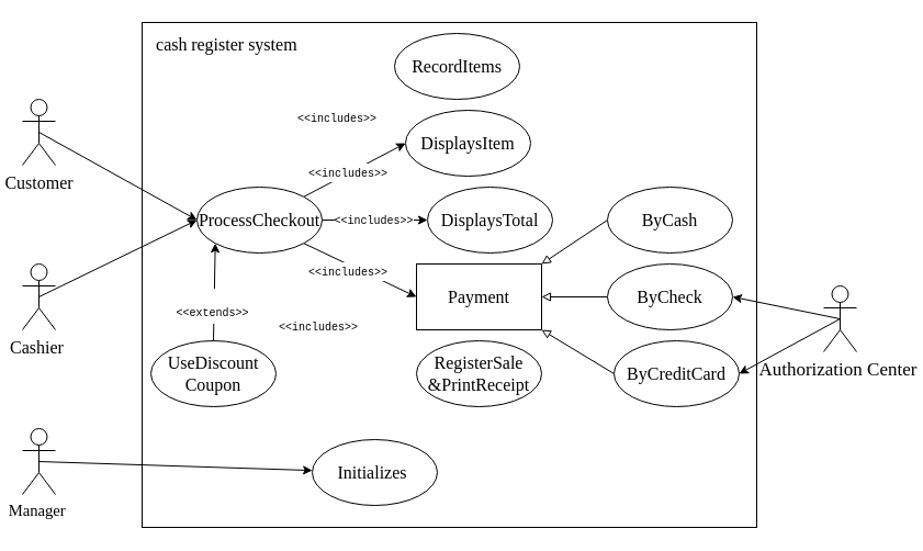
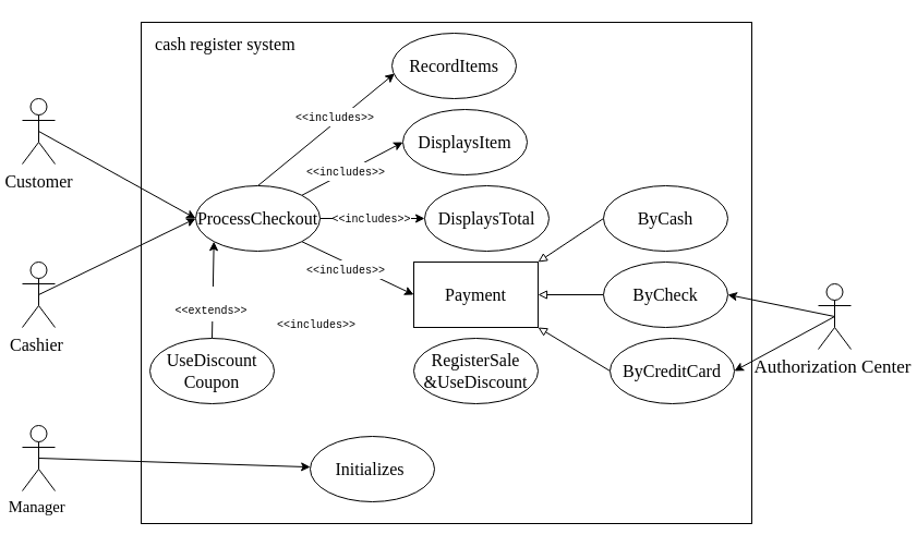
+ <mxCell id="12" style="edgeStyle=none;rounded=0;orthogonalLoop=1;jettySize=auto;html=1;exitX=0.5;exitY=0;exitDx=0;exitDy=0;fontFamily=Times New Roman;entryX=0.021;entryY=0.617;entryDx=0;entryDy=0;entryPerimeter=0;" parent="1" source="14" target="20" edge="1"><mxGeometry relative="1" as="geometry" /></mxCell>
- <mxCell id="19" value="&lt;font face=&quot;times new roman, serif&quot;&gt;&lt;span style=&quot;font-size: 16px&quot;&gt;RegisterSale &amp;amp;PrintReceipt&lt;/span&gt;&lt;/font&gt;" style="ellipse;whiteSpace=wrap;html=1;fontFamily=Times New Roman;" parent="1" vertex="1"><mxGeometry x="379" y="310" width="114" height="60" as="geometry" /></mxCell>
+ <mxCell id="19" value="&lt;font face=&quot;times new roman, serif&quot;&gt;&lt;span style=&quot;font-size: 16px&quot;&gt;RegisterSale &amp;amp;UseDiscount&lt;/span&gt;&lt;/font&gt;" style="ellipse;whiteSpace=wrap;html=1;fontFamily=Times New Roman;" parent="1" vertex="1"><mxGeometry x="379" y="310" width="114" height="60" as="geometry" /></mxCell>
